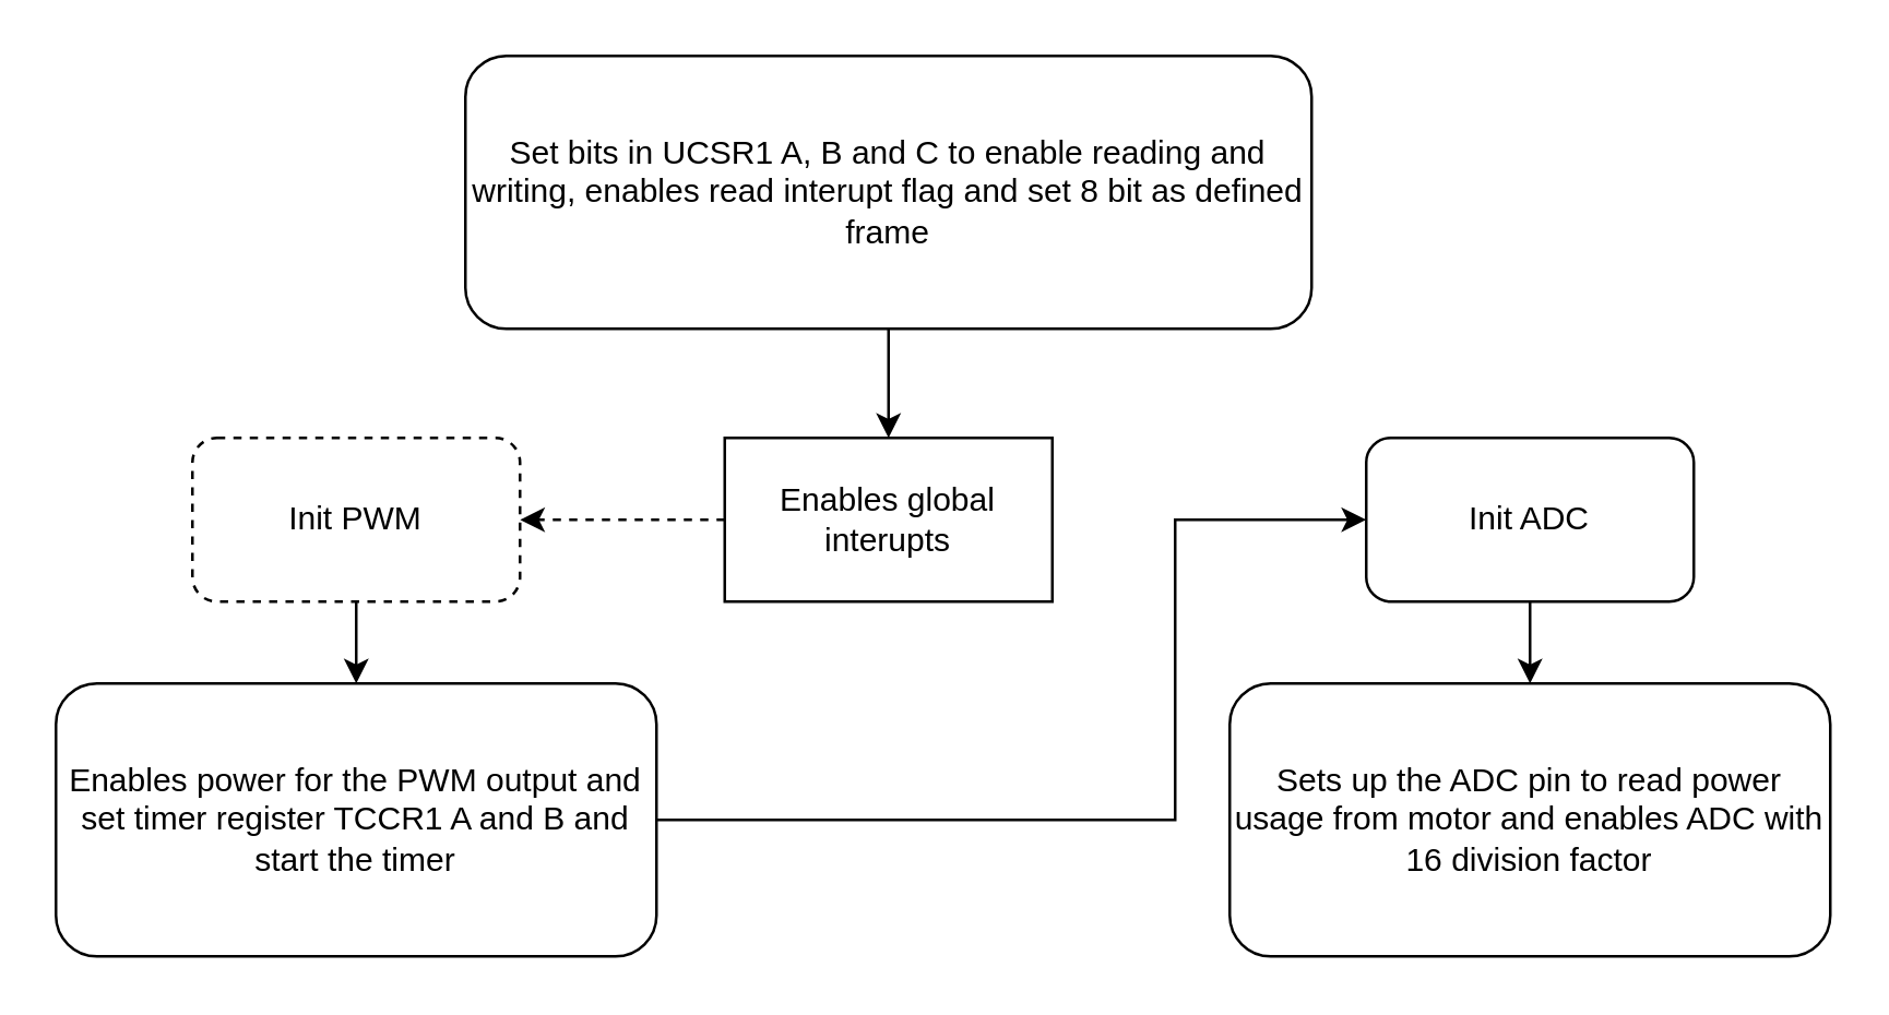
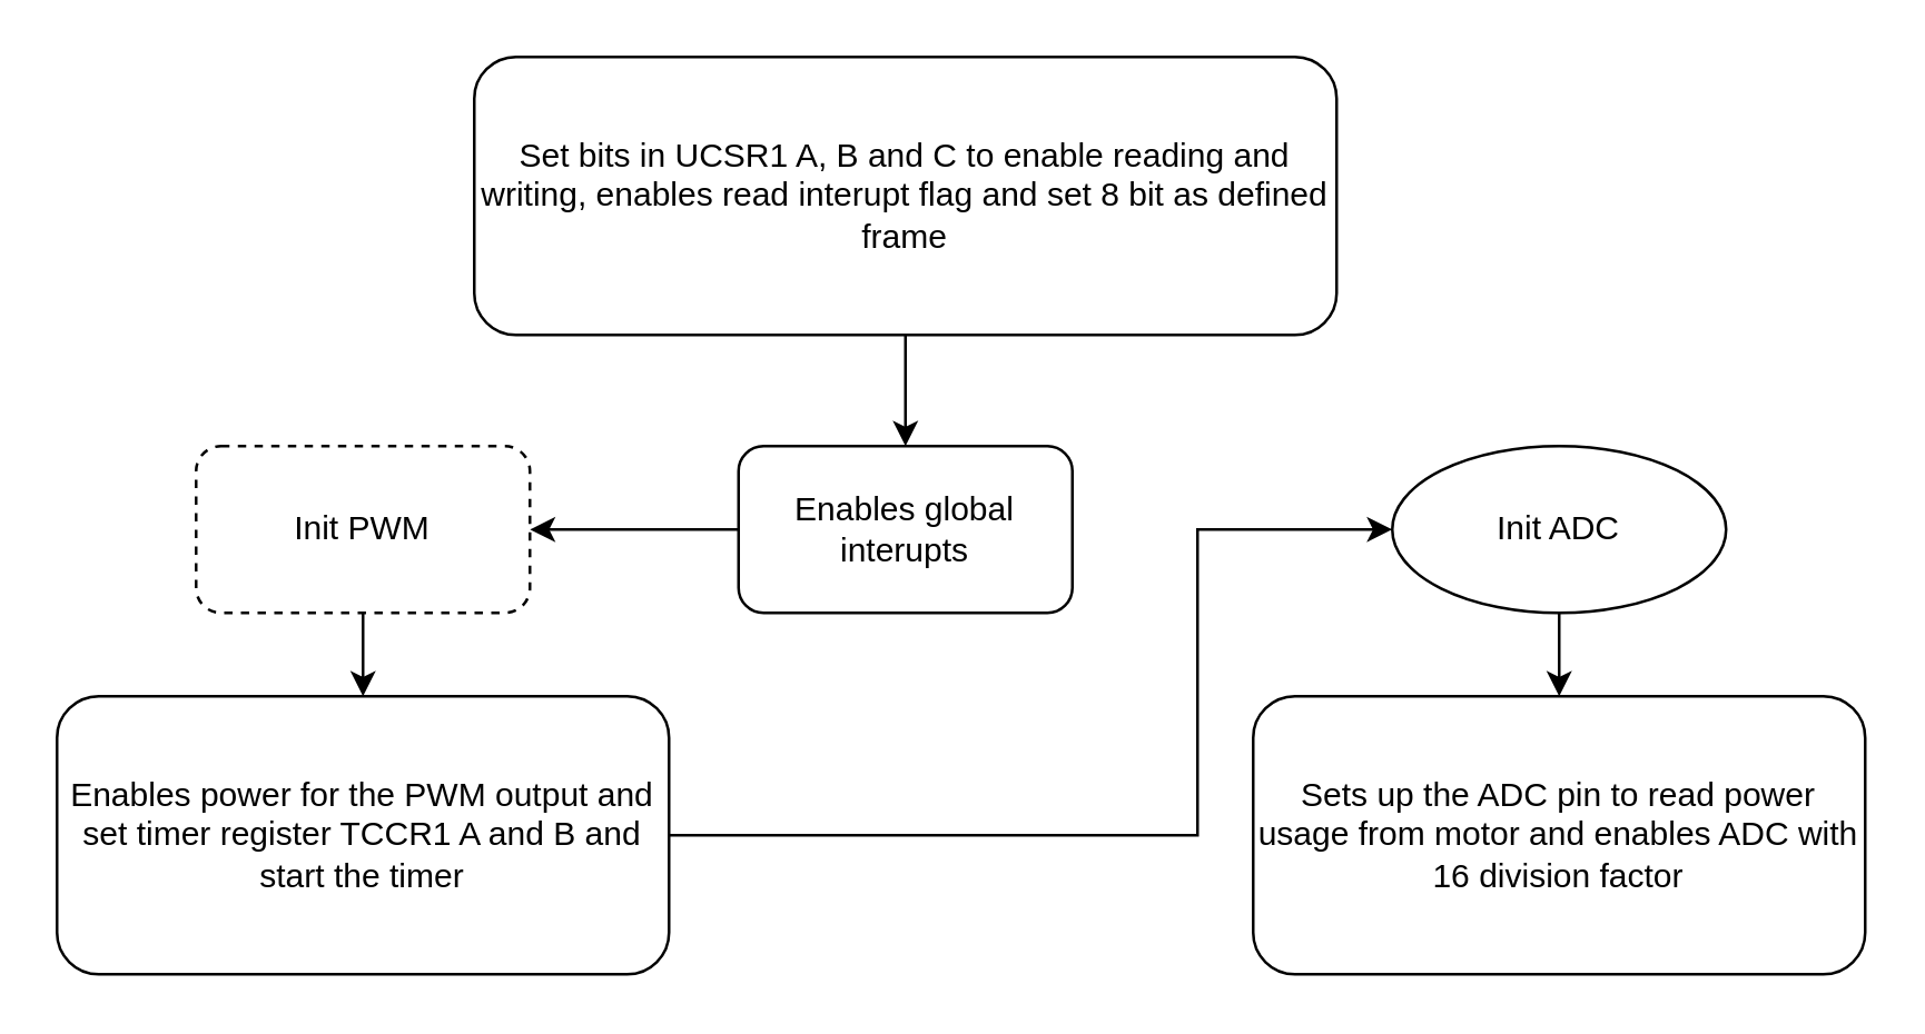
- <mxCell id="4" style="edgeStyle=orthogonalEdgeStyle;rounded=0;orthogonalLoop=1;jettySize=auto;html=1;exitX=0;exitY=0.5;exitDx=0;exitDy=0;entryX=1;entryY=0.5;entryDx=0;entryDy=0;dashed=1;" edge="1" parent="1" source="5" target="9"><mxGeometry relative="1" as="geometry" /></mxCell>
+ <mxCell id="4" style="edgeStyle=orthogonalEdgeStyle;rounded=0;orthogonalLoop=1;jettySize=auto;html=1;exitX=0;exitY=0.5;exitDx=0;exitDy=0;entryX=1;entryY=0.5;entryDx=0;entryDy=0;" edge="1" parent="1" source="5" target="9"><mxGeometry relative="1" as="geometry" /></mxCell>
- <mxCell id="5" value="Enables global interupts" style="whiteSpace=wrap;html=1;rounded=0;" vertex="1" parent="1"><mxGeometry x="265" y="160" width="120" height="60" as="geometry" /></mxCell>
+ <mxCell id="5" value="Enables global interupts" style="rounded=1;whiteSpace=wrap;html=1;" vertex="1" parent="1"><mxGeometry x="265" y="160" width="120" height="60" as="geometry" /></mxCell>
- <mxCell id="11" value="Init ADC" style="rounded=1;whiteSpace=wrap;html=1;" vertex="1" parent="1"><mxGeometry x="500" y="160" width="120" height="60" as="geometry" /></mxCell>
+ <mxCell id="11" value="Init ADC" style="ellipse;whiteSpace=wrap;html=1;" vertex="1" parent="1"><mxGeometry x="500" y="160" width="120" height="60" as="geometry" /></mxCell>
